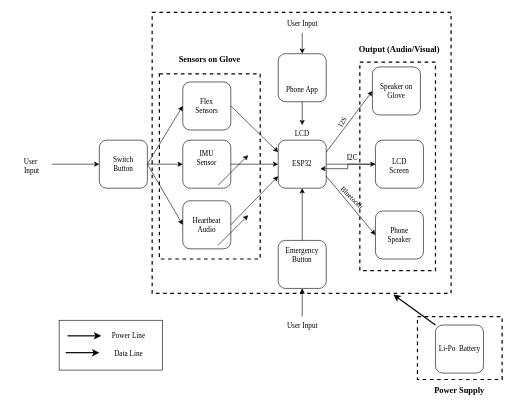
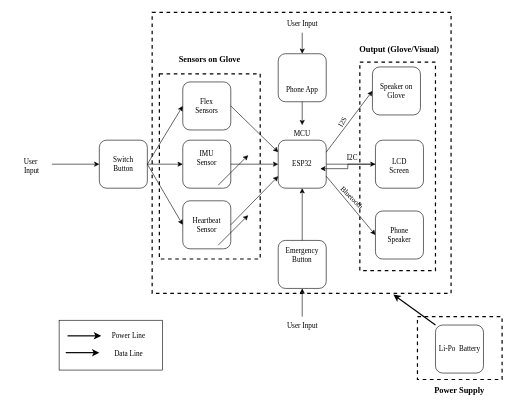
- <mxCell id="48" value="Output (Audio/Visual)" style="text;strokeColor=none;align=center;fillColor=none;html=1;verticalAlign=middle;whiteSpace=wrap;rounded=0;fontFamily=Lucida Console;fontColor=light-dark(#000000,#000000);fontStyle=1;fontSize=14;" parent="1" vertex="1"><mxGeometry x="595" y="68" width="140" height="30" as="geometry" /></mxCell>
+ <mxCell id="48" value="Output (Glove/Visual)" style="text;strokeColor=none;align=center;fillColor=none;html=1;verticalAlign=middle;whiteSpace=wrap;rounded=0;fontFamily=Lucida Console;fontColor=light-dark(#000000,#000000);fontStyle=1;fontSize=14;" parent="1" vertex="1"><mxGeometry x="595" y="68" width="140" height="30" as="geometry" /></mxCell>
- <mxCell id="10" value="LCD" style="text;strokeColor=none;align=center;fillColor=none;html=1;verticalAlign=middle;whiteSpace=wrap;rounded=0;fontFamily=Lucida Console;fontColor=light-dark(#000000,#000000);" parent="1" vertex="1"><mxGeometry x="433" y="208" width="140" height="30" as="geometry" /></mxCell>
+ <mxCell id="10" value="MCU" style="text;strokeColor=none;align=center;fillColor=none;html=1;verticalAlign=middle;whiteSpace=wrap;rounded=0;fontFamily=Lucida Console;fontColor=light-dark(#000000,#000000);" parent="1" vertex="1"><mxGeometry x="433" y="208" width="140" height="30" as="geometry" /></mxCell>
- <mxCell id="8" value="Heartbeat Audio" style="text;strokeColor=none;align=center;fillColor=none;html=1;verticalAlign=middle;whiteSpace=wrap;rounded=0;fontFamily=Lucida Console;fontColor=light-dark(#000000,#000000);" parent="1" vertex="1"><mxGeometry x="314" y="359" width="60" height="30" as="geometry" /></mxCell>
+ <mxCell id="8" value="Heartbeat Sensor" style="text;strokeColor=none;align=center;fillColor=none;html=1;verticalAlign=middle;whiteSpace=wrap;rounded=0;fontFamily=Lucida Console;fontColor=light-dark(#000000,#000000);" parent="1" vertex="1"><mxGeometry x="314" y="359" width="60" height="30" as="geometry" /></mxCell>
